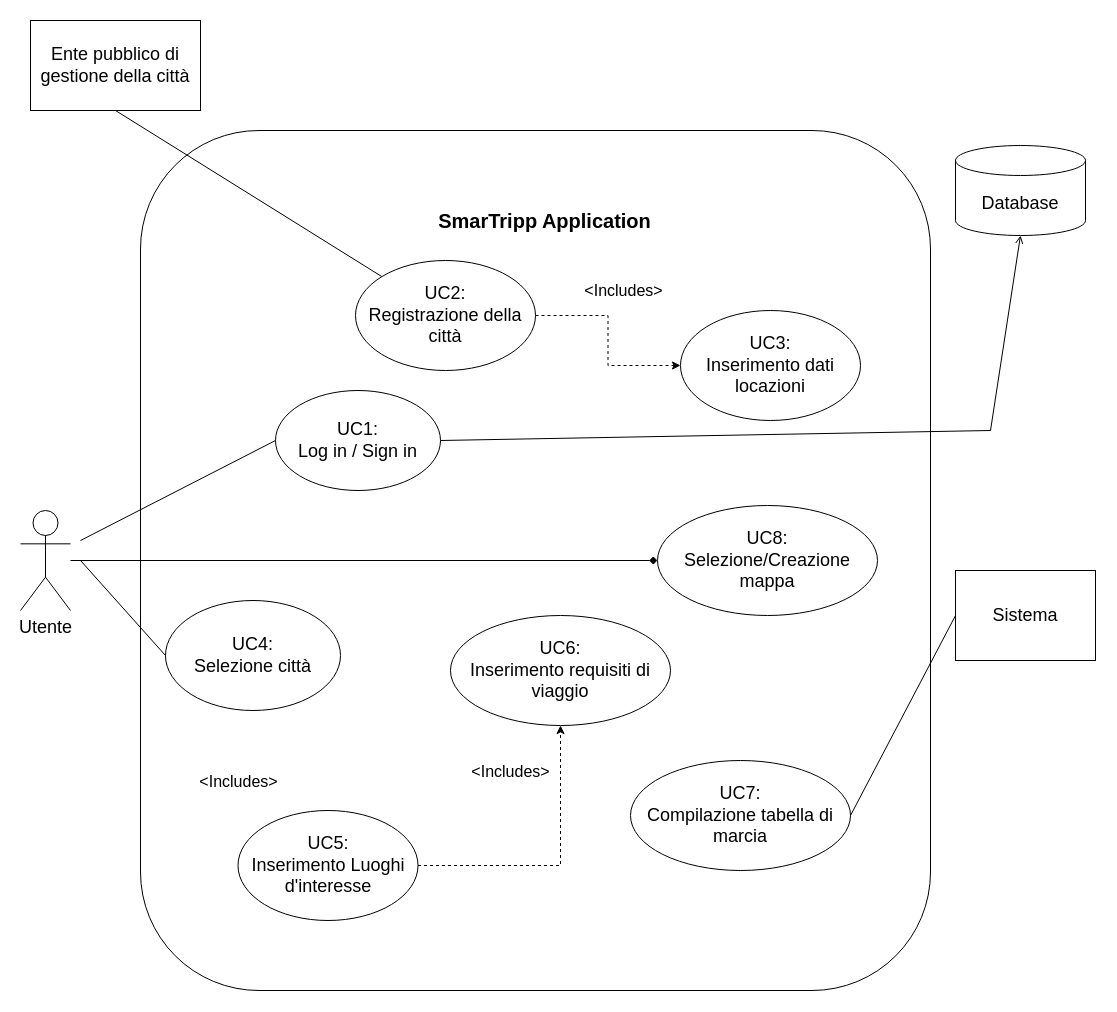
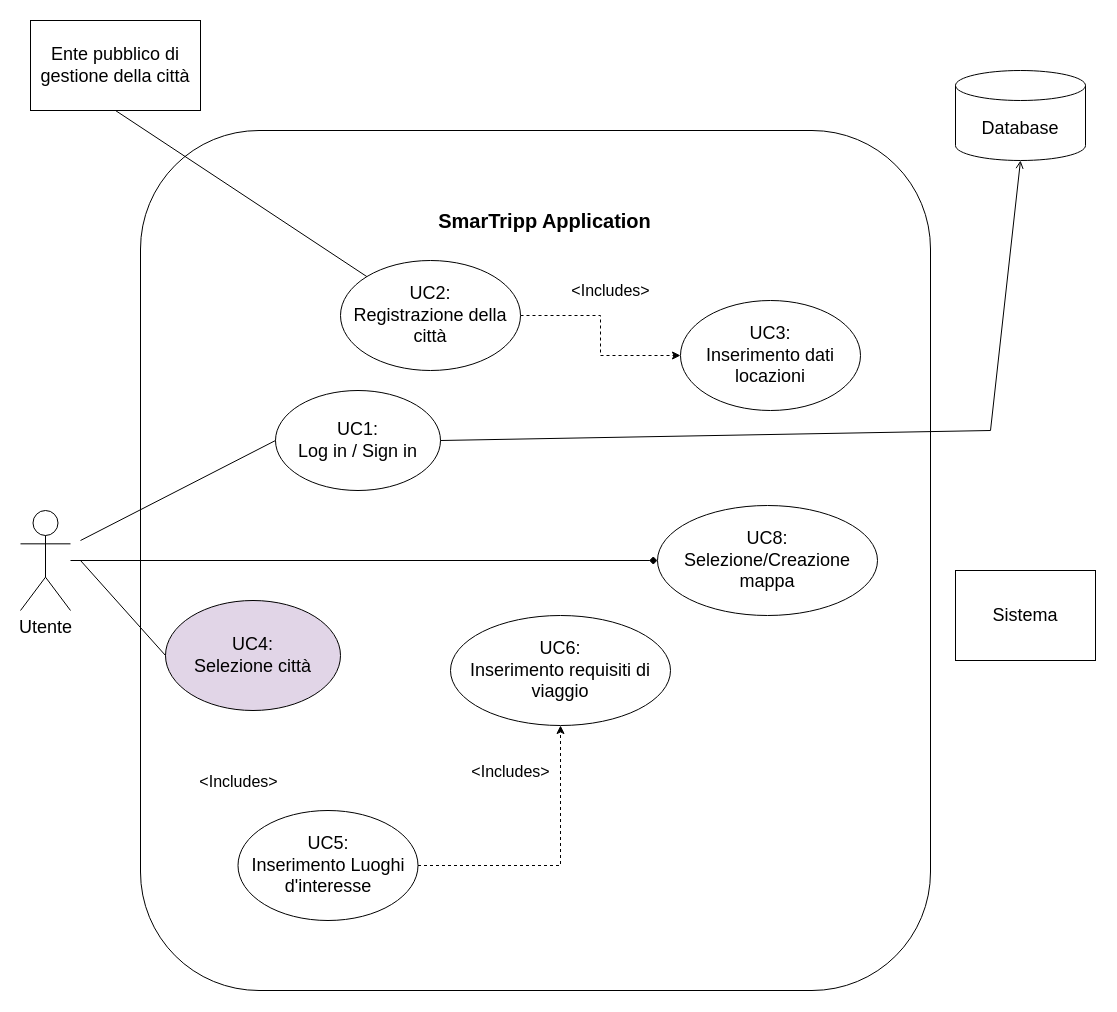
- <mxCell id="16" value="&lt;font style=&quot;font-size: 18px;&quot;&gt;Database&lt;/font&gt;" style="shape=cylinder3;whiteSpace=wrap;html=1;boundedLbl=1;backgroundOutline=1;size=15;" parent="1" vertex="1"><mxGeometry x="955" y="145" width="130" height="90" as="geometry" /></mxCell>
+ <mxCell id="16" value="&lt;font style=&quot;font-size: 18px;&quot;&gt;Database&lt;/font&gt;" style="shape=cylinder3;whiteSpace=wrap;html=1;boundedLbl=1;backgroundOutline=1;size=15;" parent="1" vertex="1"><mxGeometry x="955" y="70" width="130" height="90" as="geometry" /></mxCell>
- <mxCell id="14" value="&lt;div&gt;&lt;font style=&quot;font-size: 18px;&quot;&gt;UC2:&lt;/font&gt;&lt;/div&gt;&lt;font style=&quot;font-size: 18px;&quot;&gt;Registrazione della città&lt;/font&gt;" style="ellipse;whiteSpace=wrap;html=1;" parent="1" vertex="1"><mxGeometry x="355" y="260" width="180" height="110" as="geometry" /></mxCell>
+ <mxCell id="14" value="&lt;div&gt;&lt;font style=&quot;font-size: 18px;&quot;&gt;UC2:&lt;/font&gt;&lt;/div&gt;&lt;font style=&quot;font-size: 18px;&quot;&gt;Registrazione della città&lt;/font&gt;" style="ellipse;whiteSpace=wrap;html=1;" parent="1" vertex="1"><mxGeometry x="340" y="260" width="180" height="110" as="geometry" /></mxCell>
- <mxCell id="11" value="&lt;div&gt;&lt;font style=&quot;font-size: 18px;&quot;&gt;UC3:&lt;/font&gt;&lt;/div&gt;&lt;font style=&quot;font-size: 18px;&quot;&gt;Inserimento dati locazioni&lt;/font&gt;" style="ellipse;whiteSpace=wrap;html=1;" parent="1" vertex="1"><mxGeometry x="680" y="310" width="180" height="110" as="geometry" /></mxCell>
+ <mxCell id="11" value="&lt;div&gt;&lt;font style=&quot;font-size: 18px;&quot;&gt;UC3:&lt;/font&gt;&lt;/div&gt;&lt;font style=&quot;font-size: 18px;&quot;&gt;Inserimento dati locazioni&lt;/font&gt;" style="ellipse;whiteSpace=wrap;html=1;" parent="1" vertex="1"><mxGeometry x="680" y="300" width="180" height="110" as="geometry" /></mxCell>
- <mxCell id="8" value="&lt;div&gt;&lt;span style=&quot;font-size: 18px;&quot;&gt;UC4:&lt;/span&gt;&lt;/div&gt;&lt;span style=&quot;font-size: 18px;&quot;&gt;Selezione città&lt;/span&gt;" style="ellipse;whiteSpace=wrap;html=1;" parent="1" vertex="1"><mxGeometry x="165" y="600" width="175" height="110" as="geometry" /></mxCell>
+ <mxCell id="8" value="&lt;div&gt;&lt;span style=&quot;font-size: 18px;&quot;&gt;UC4:&lt;/span&gt;&lt;/div&gt;&lt;span style=&quot;font-size: 18px;&quot;&gt;Selezione città&lt;/span&gt;" style="ellipse;whiteSpace=wrap;html=1;fillColor=#e1d5e7;" parent="1" vertex="1"><mxGeometry x="165" y="600" width="175" height="110" as="geometry" /></mxCell>
- <mxCell id="22" value="" style="endArrow=none;html=1;rounded=0;entryX=0;entryY=0.5;entryDx=0;entryDy=0;exitX=1;exitY=0.5;exitDx=0;exitDy=0;" parent="1" source="17" target="20" edge="1"><mxGeometry width="50" height="50" relative="1" as="geometry"><mxPoint x="480" y="540" as="sourcePoint" /><mxPoint x="530" y="490" as="targetPoint" /></mxGeometry></mxCell>
- <mxCell id="17" value="&lt;div&gt;&lt;font style=&quot;font-size: 18px;&quot;&gt;UC7:&lt;/font&gt;&lt;/div&gt;&lt;font style=&quot;font-size: 18px;&quot;&gt;Compilazione tabella di marcia&lt;/font&gt;" style="ellipse;whiteSpace=wrap;html=1;" parent="1" vertex="1"><mxGeometry x="630" y="760" width="220" height="110" as="geometry" /></mxCell>
